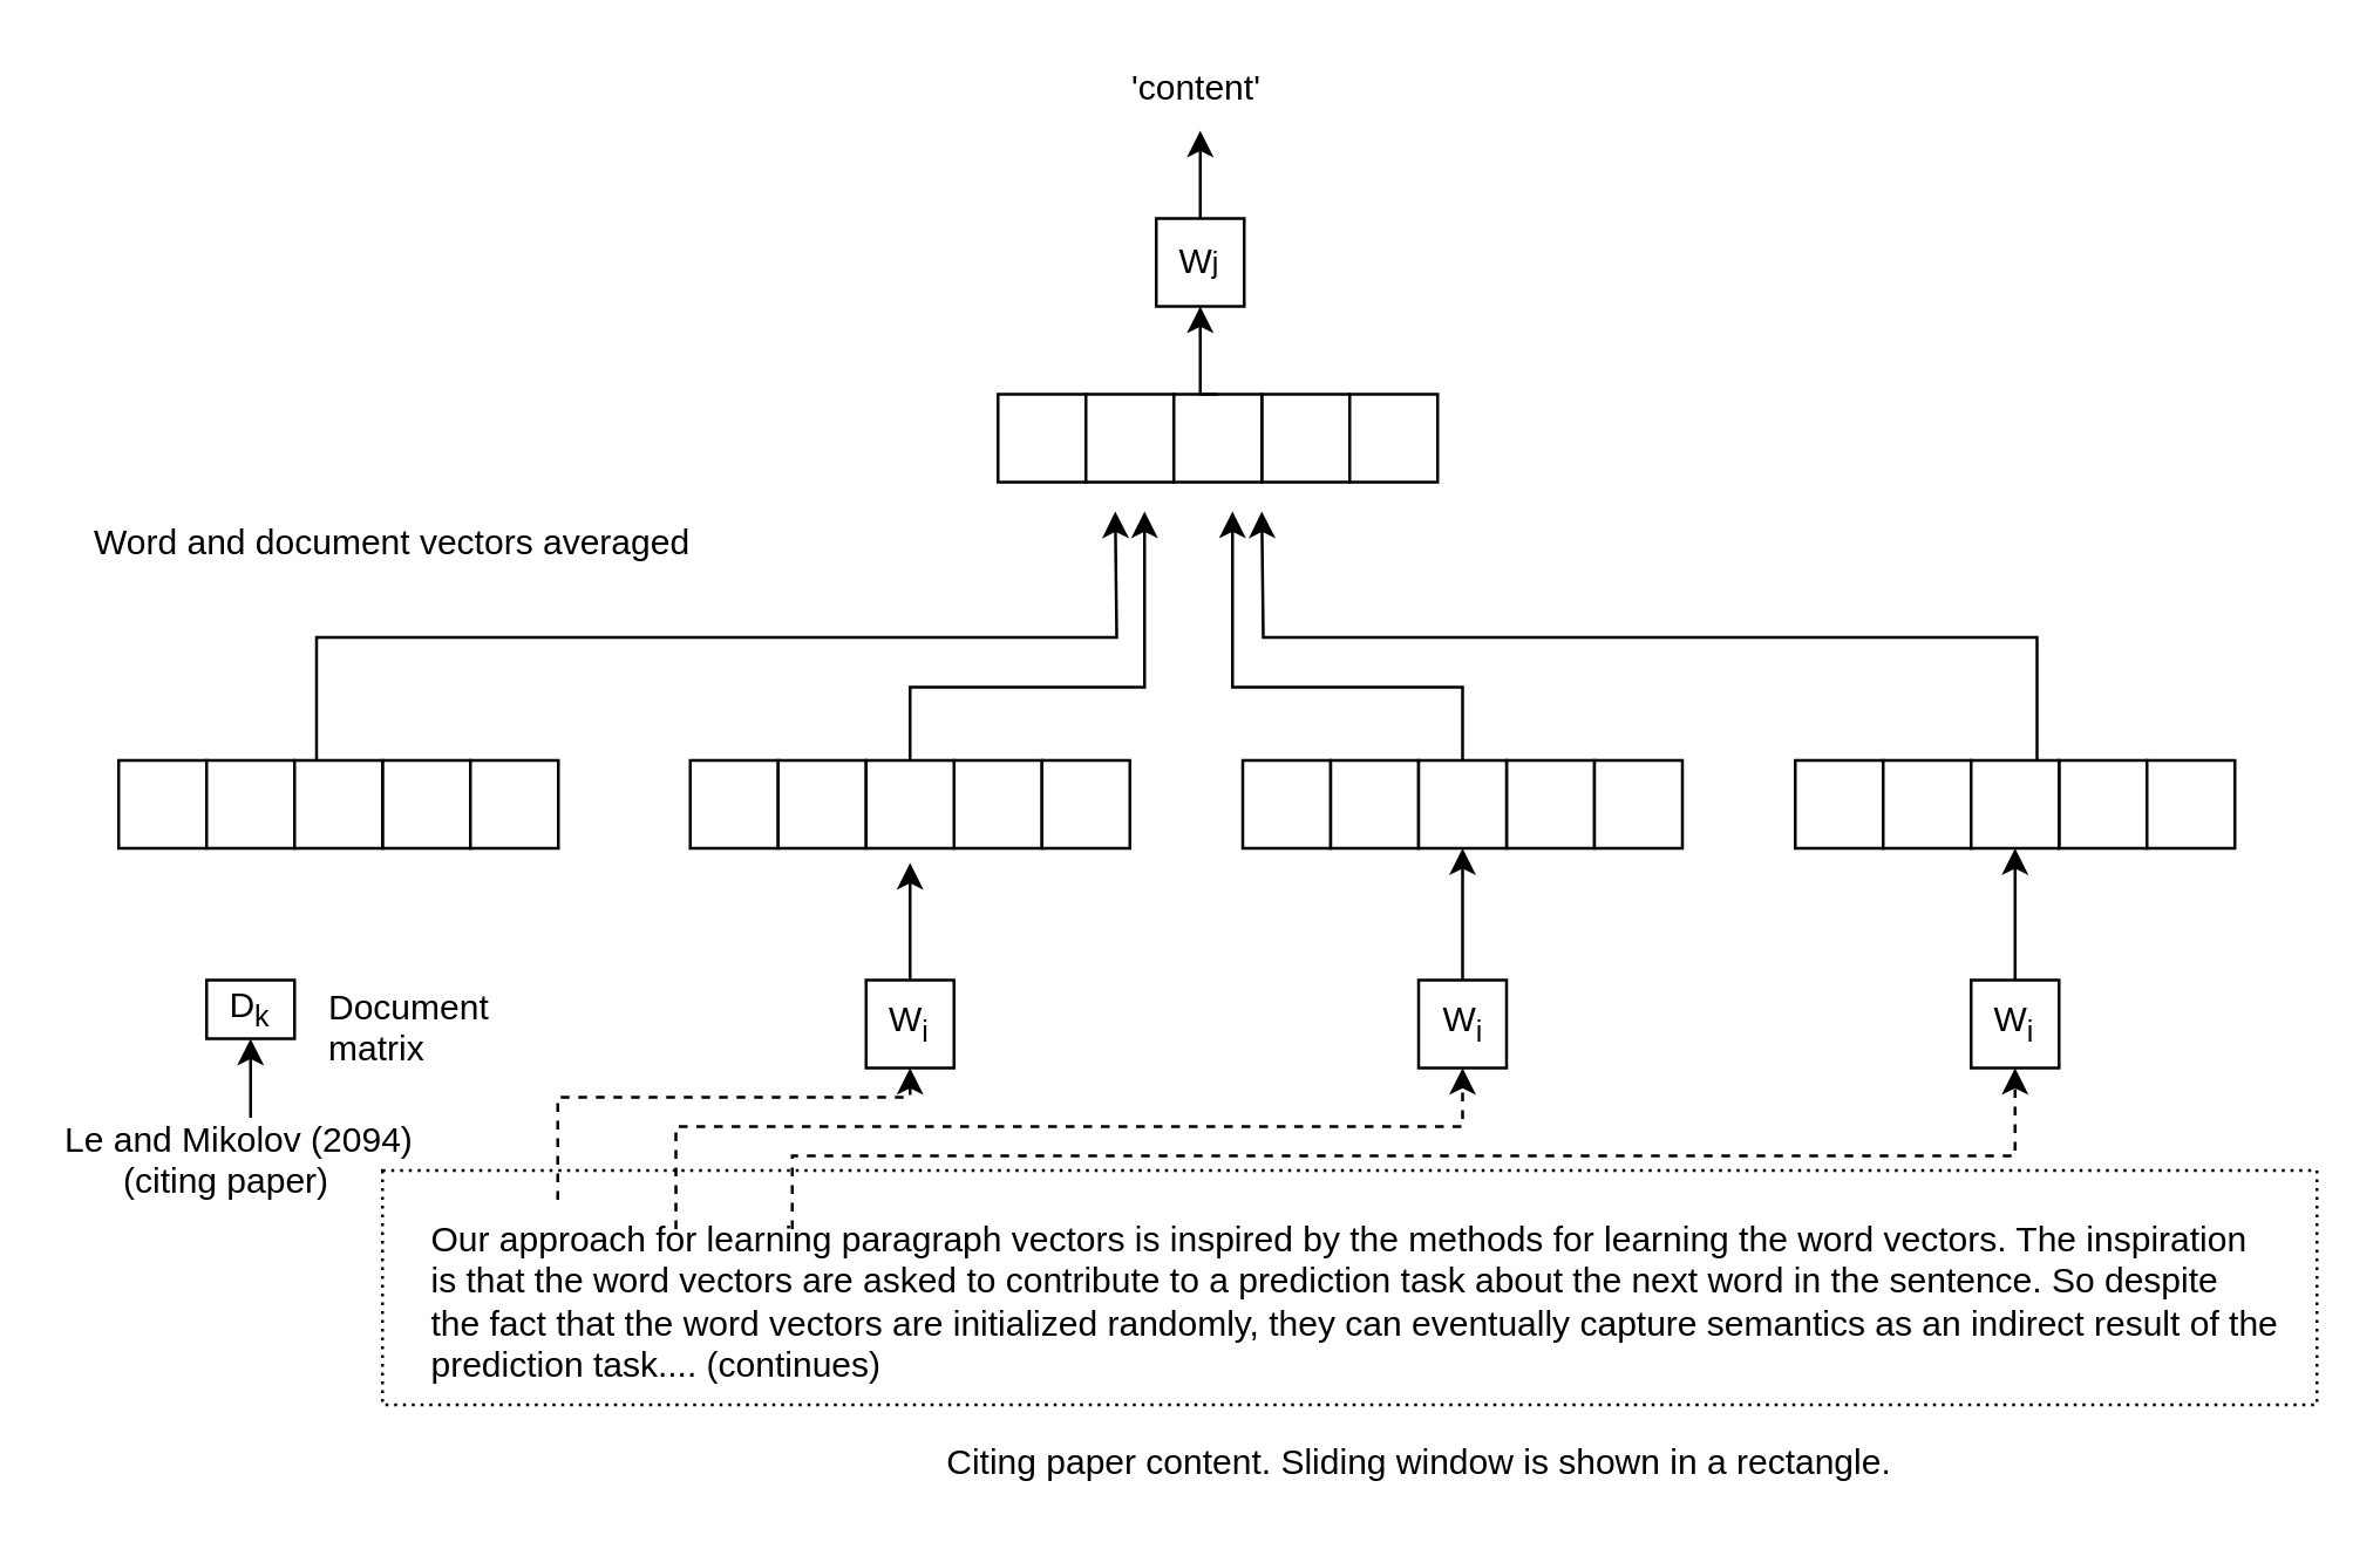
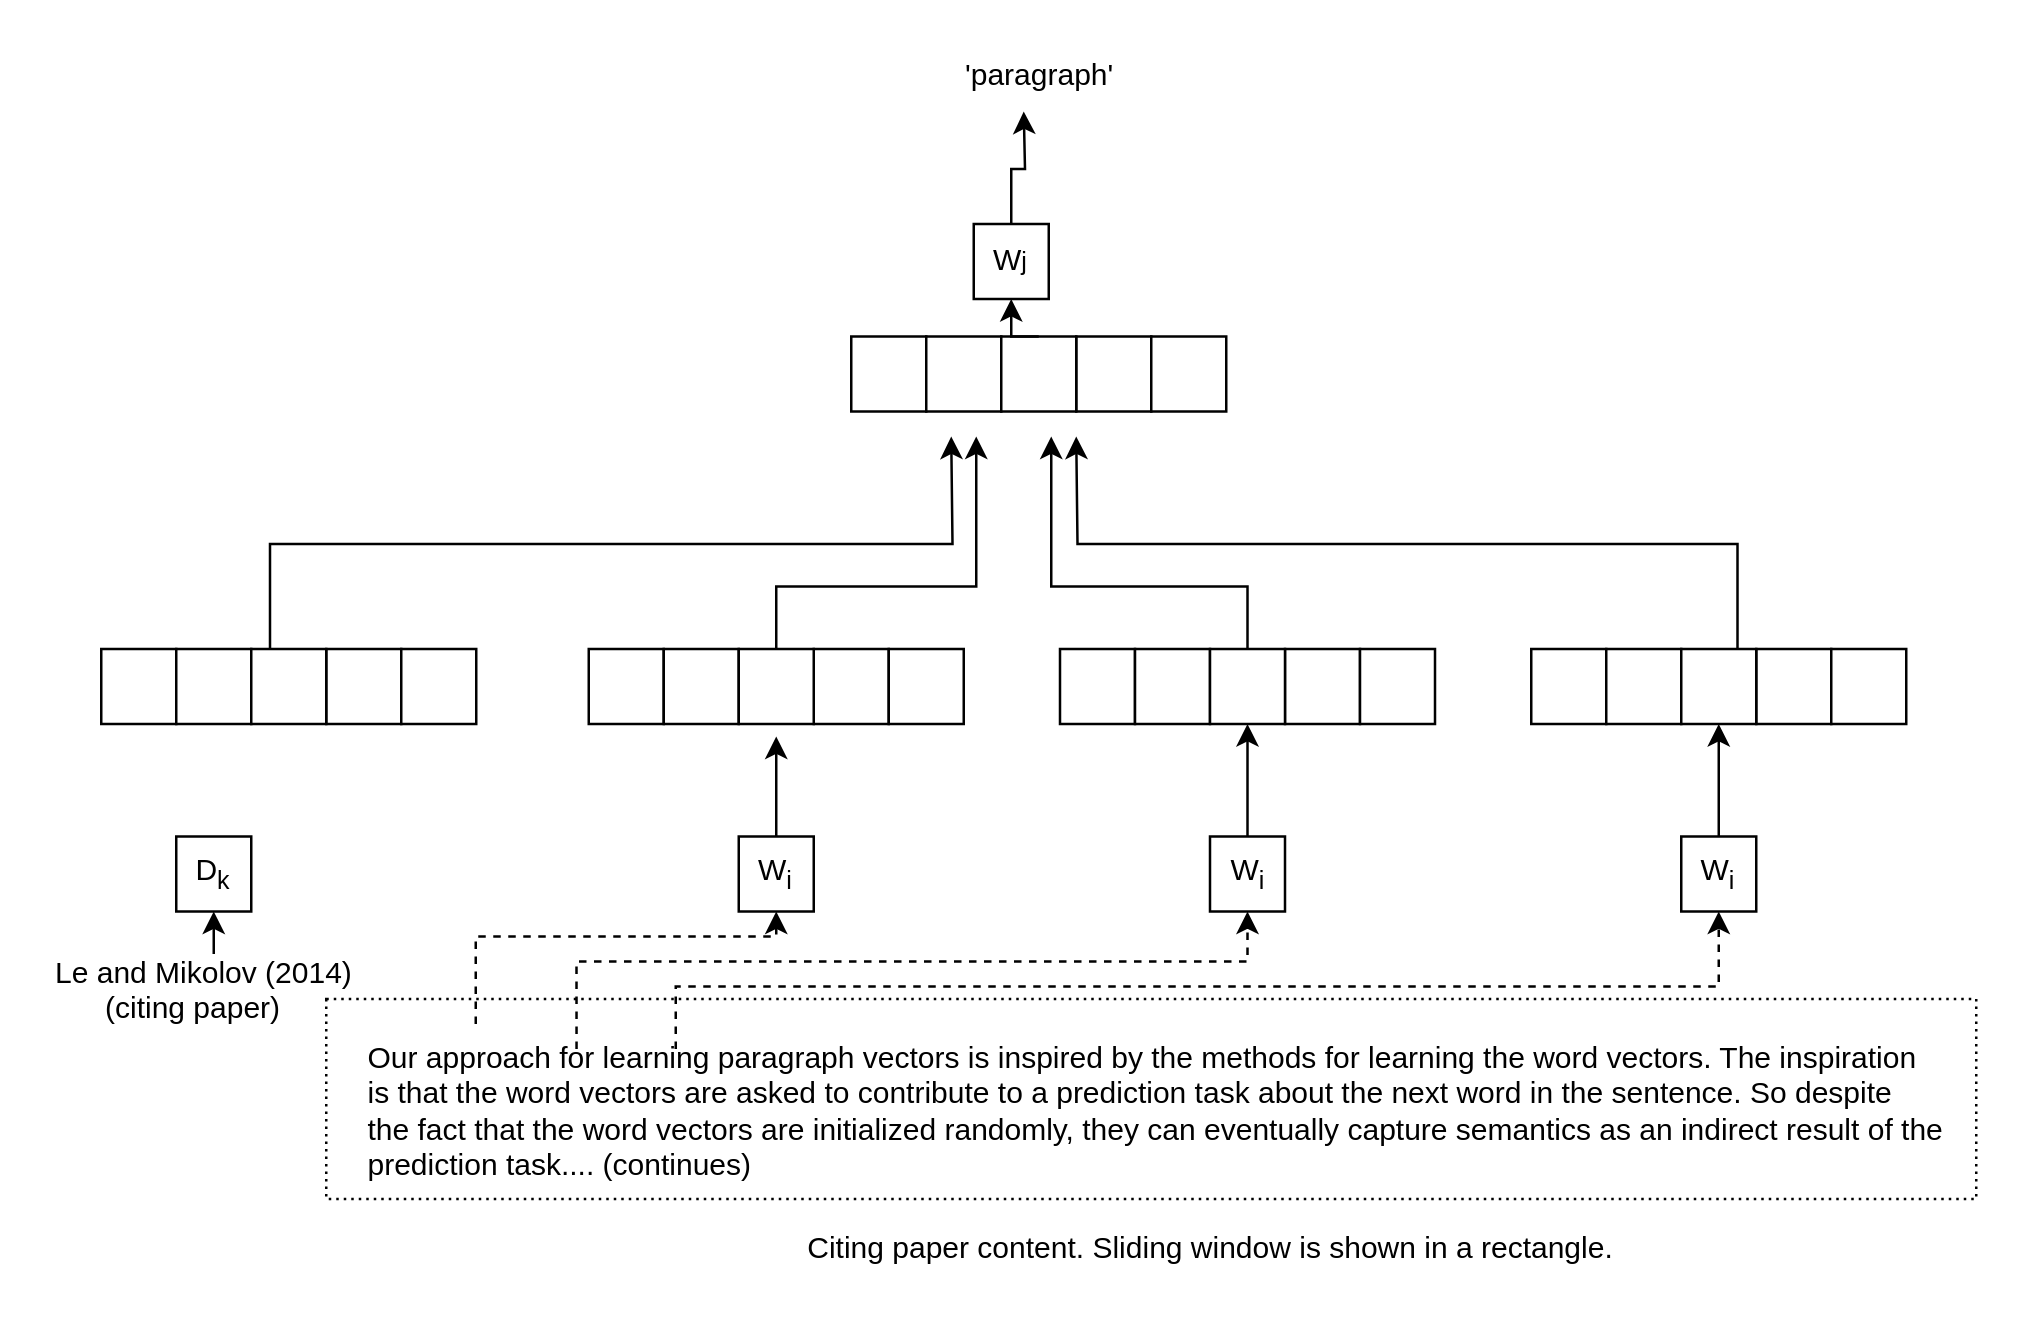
- <mxCell id="61" value="'content'" style="text;html=1;resizable=0;points=[];autosize=1;align=left;verticalAlign=top;spacingTop=-4;" parent="1" vertex="1"><mxGeometry x="383.5" y="20" width="70" height="20" as="geometry" /></mxCell>
+ <mxCell id="61" value="'paragraph'" style="text;html=1;resizable=0;points=[];autosize=1;align=left;verticalAlign=top;spacingTop=-4;" parent="1" vertex="1"><mxGeometry x="383.5" y="20" width="70" height="20" as="geometry" /></mxCell>
- <mxCell id="59" value="W&lt;span style=&quot;font-size: 10px&quot;&gt;j&lt;/span&gt;" style="rounded=0;whiteSpace=wrap;html=1;" parent="1" vertex="1"><mxGeometry x="394" y="74" width="30" height="30" as="geometry" /></mxCell>
+ <mxCell id="59" value="W&lt;span style=&quot;font-size: 10px&quot;&gt;j&lt;/span&gt;" style="rounded=0;whiteSpace=wrap;html=1;" parent="1" vertex="1"><mxGeometry x="389" y="89" width="30" height="30" as="geometry" /></mxCell>
- <mxCell id="42" value="Word and document vectors averaged" style="text;html=1;resizable=0;points=[];autosize=1;align=left;verticalAlign=top;spacingTop=-4;" parent="1" vertex="1"><mxGeometry x="30" y="175" width="220" height="20" as="geometry" /></mxCell>
- <mxCell id="51" value="D&lt;sub&gt;k&lt;/sub&gt;" style="rounded=0;whiteSpace=wrap;html=1;" parent="1" vertex="1"><mxGeometry x="70" y="334" width="30" height="20" as="geometry" /></mxCell>
+ <mxCell id="51" value="D&lt;sub&gt;k&lt;/sub&gt;" style="rounded=0;whiteSpace=wrap;html=1;" parent="1" vertex="1"><mxGeometry x="70" y="334" width="30" height="30" as="geometry" /></mxCell>
- <mxCell id="62" value="Document &lt;br&gt;matrix" style="text;html=1;resizable=0;points=[];autosize=1;align=left;verticalAlign=top;spacingTop=-4;" parent="1" vertex="1"><mxGeometry x="110" y="334" width="70" height="30" as="geometry" /></mxCell>
- <mxCell id="37" value="Le and Mikolov (2094)&lt;br&gt;&amp;nbsp; &amp;nbsp; &amp;nbsp; (citing paper)&lt;br&gt;" style="text;html=1;resizable=0;points=[];autosize=1;align=left;verticalAlign=top;spacingTop=-4;" parent="1" vertex="1"><mxGeometry x="20" y="379" width="130" height="30" as="geometry" /></mxCell>
+ <mxCell id="37" value="Le and Mikolov (2014)&lt;br&gt;&amp;nbsp; &amp;nbsp; &amp;nbsp; (citing paper)&lt;br&gt;" style="text;html=1;resizable=0;points=[];autosize=1;align=left;verticalAlign=top;spacingTop=-4;" parent="1" vertex="1"><mxGeometry x="20" y="379" width="130" height="30" as="geometry" /></mxCell>
